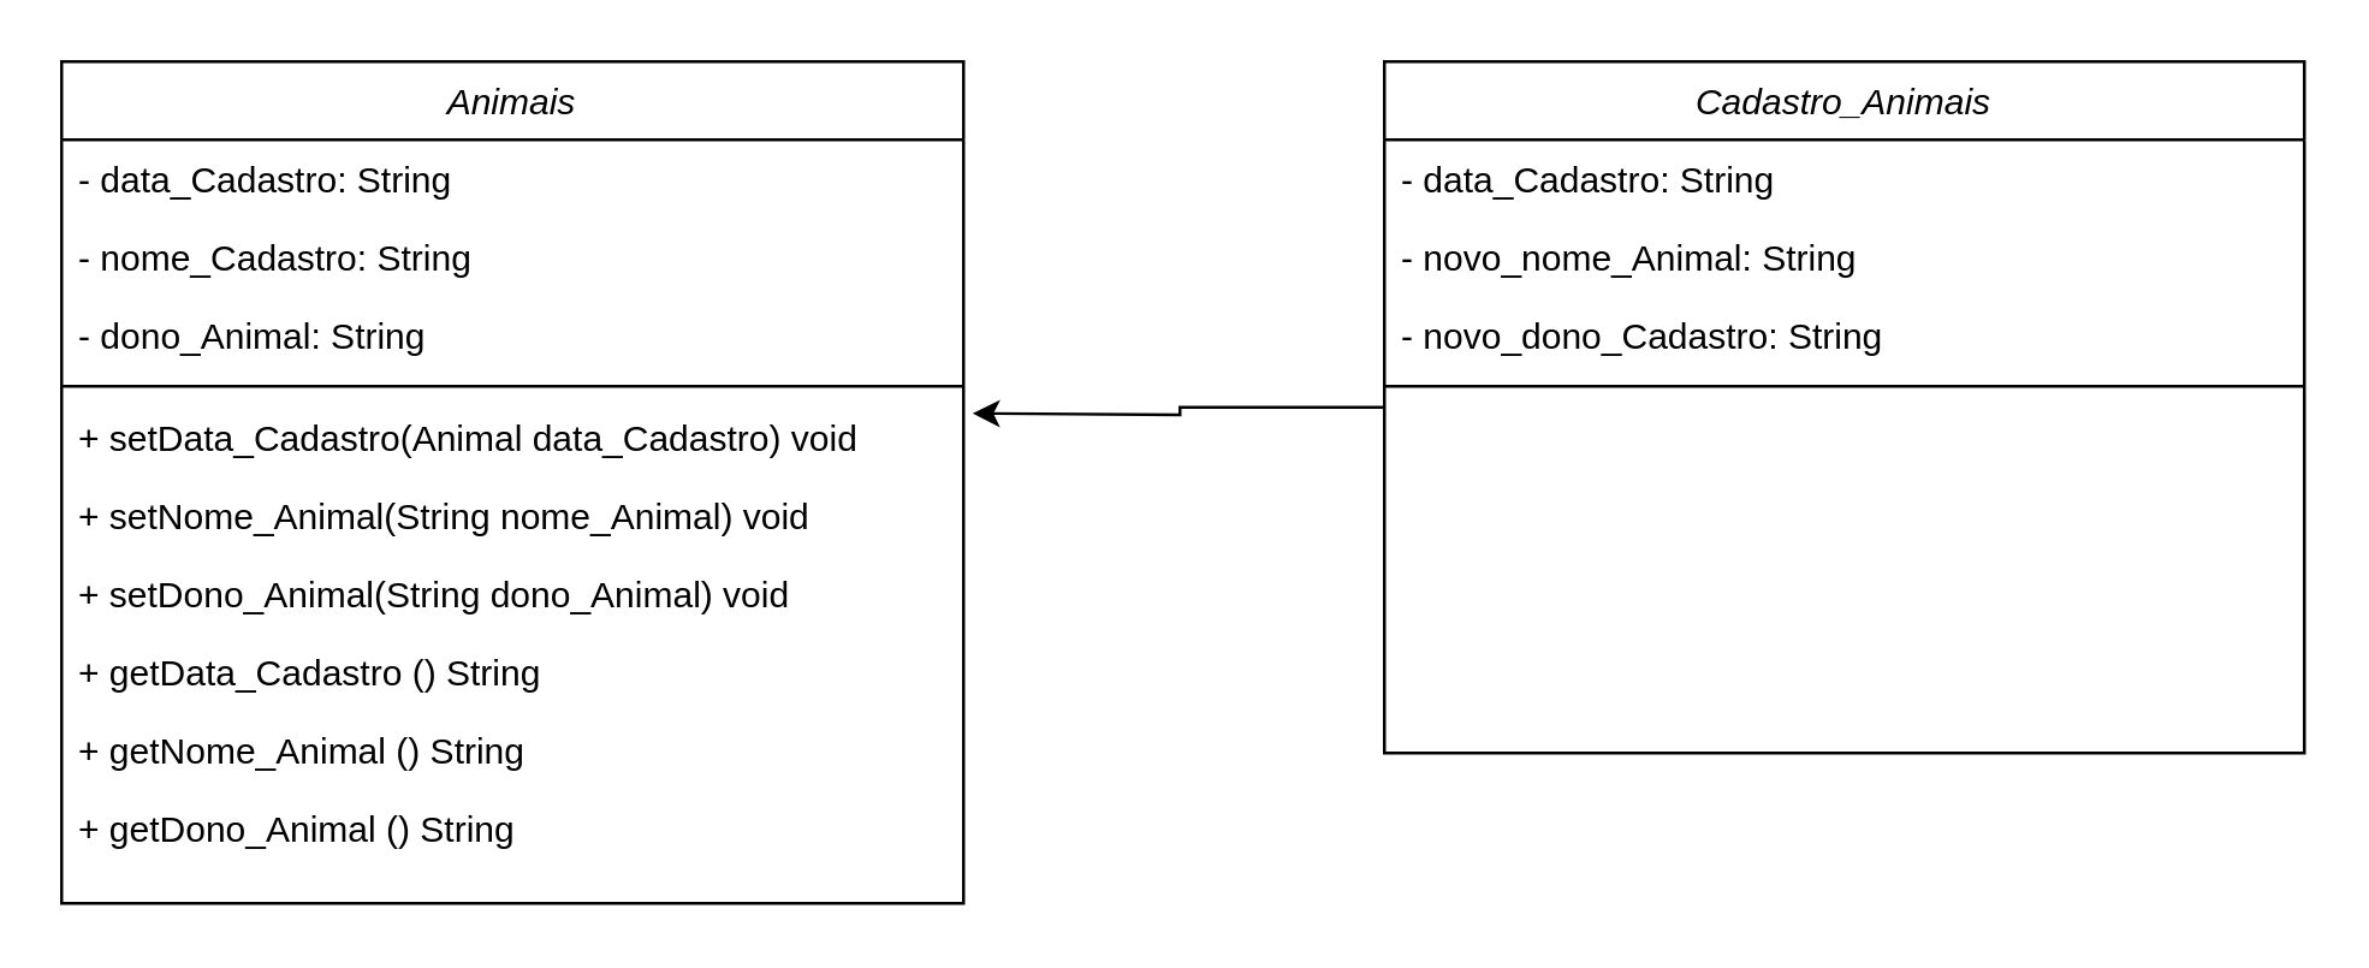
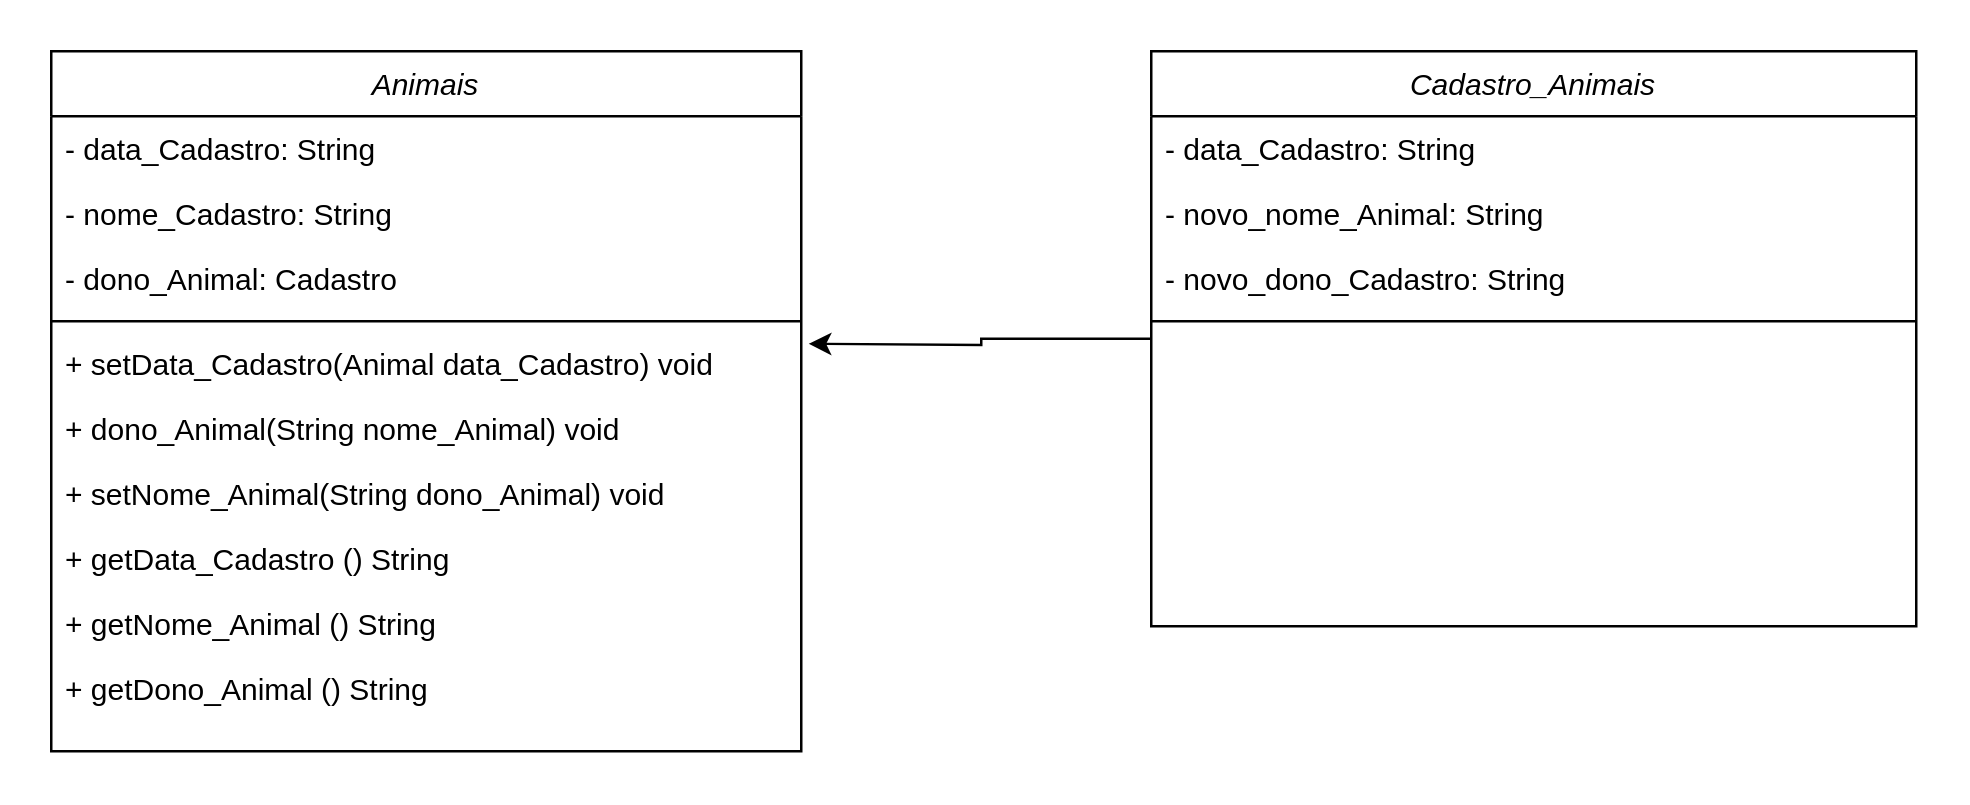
- <mxCell id="5" value="- dono_Animal: String" style="text;align=left;verticalAlign=top;spacingLeft=4;spacingRight=4;overflow=hidden;rotatable=0;points=[[0,0.5],[1,0.5]];portConstraint=eastwest;rounded=0;shadow=0;html=0;" parent="2" vertex="1"><mxGeometry y="78" width="300" height="26" as="geometry" /></mxCell>
+ <mxCell id="5" value="- dono_Animal: Cadastro" style="text;align=left;verticalAlign=top;spacingLeft=4;spacingRight=4;overflow=hidden;rotatable=0;points=[[0,0.5],[1,0.5]];portConstraint=eastwest;rounded=0;shadow=0;html=0;" parent="2" vertex="1"><mxGeometry y="78" width="300" height="26" as="geometry" /></mxCell>
- <mxCell id="8" value="+ setNome_Animal(String nome_Animal) void" style="text;align=left;verticalAlign=top;spacingLeft=4;spacingRight=4;overflow=hidden;rotatable=0;points=[[0,0.5],[1,0.5]];portConstraint=eastwest;" vertex="1" parent="2"><mxGeometry y="138" width="300" height="26" as="geometry" /></mxCell>
+ <mxCell id="8" value="+ dono_Animal(String nome_Animal) void" style="text;align=left;verticalAlign=top;spacingLeft=4;spacingRight=4;overflow=hidden;rotatable=0;points=[[0,0.5],[1,0.5]];portConstraint=eastwest;" vertex="1" parent="2"><mxGeometry y="138" width="300" height="26" as="geometry" /></mxCell>
- <mxCell id="9" value="+ setDono_Animal(String dono_Animal) void" style="text;align=left;verticalAlign=top;spacingLeft=4;spacingRight=4;overflow=hidden;rotatable=0;points=[[0,0.5],[1,0.5]];portConstraint=eastwest;" vertex="1" parent="2"><mxGeometry y="164" width="300" height="26" as="geometry" /></mxCell>
+ <mxCell id="9" value="+ setNome_Animal(String dono_Animal) void" style="text;align=left;verticalAlign=top;spacingLeft=4;spacingRight=4;overflow=hidden;rotatable=0;points=[[0,0.5],[1,0.5]];portConstraint=eastwest;" vertex="1" parent="2"><mxGeometry y="164" width="300" height="26" as="geometry" /></mxCell>
